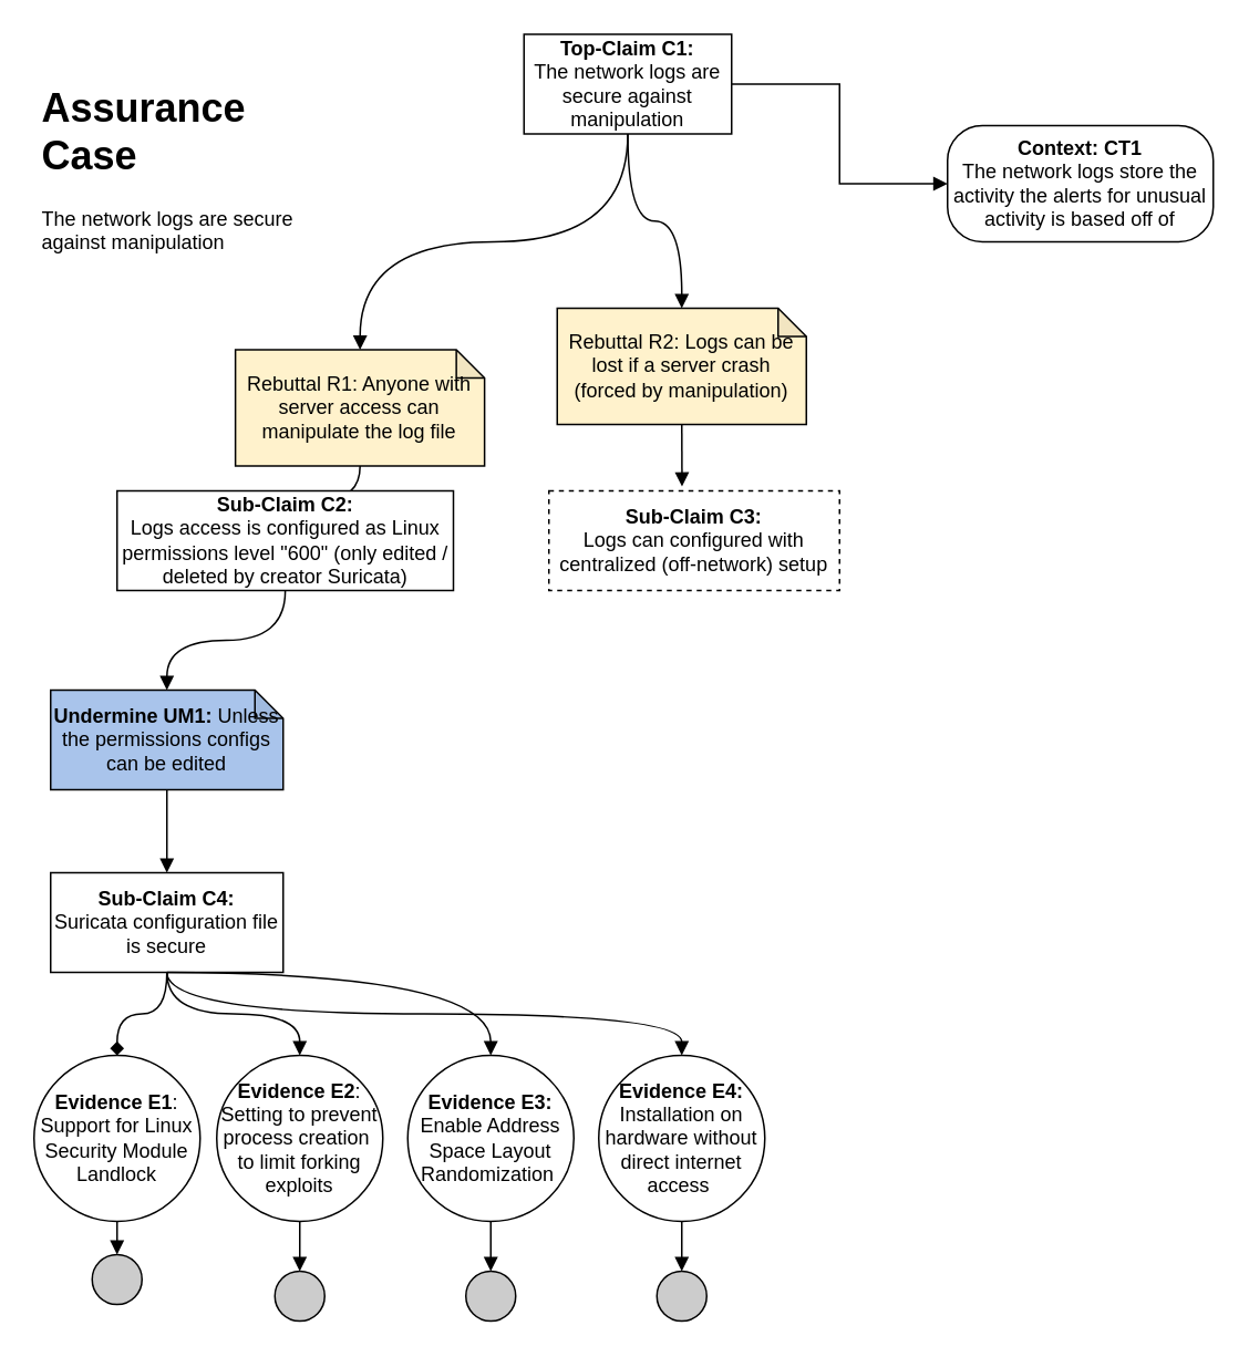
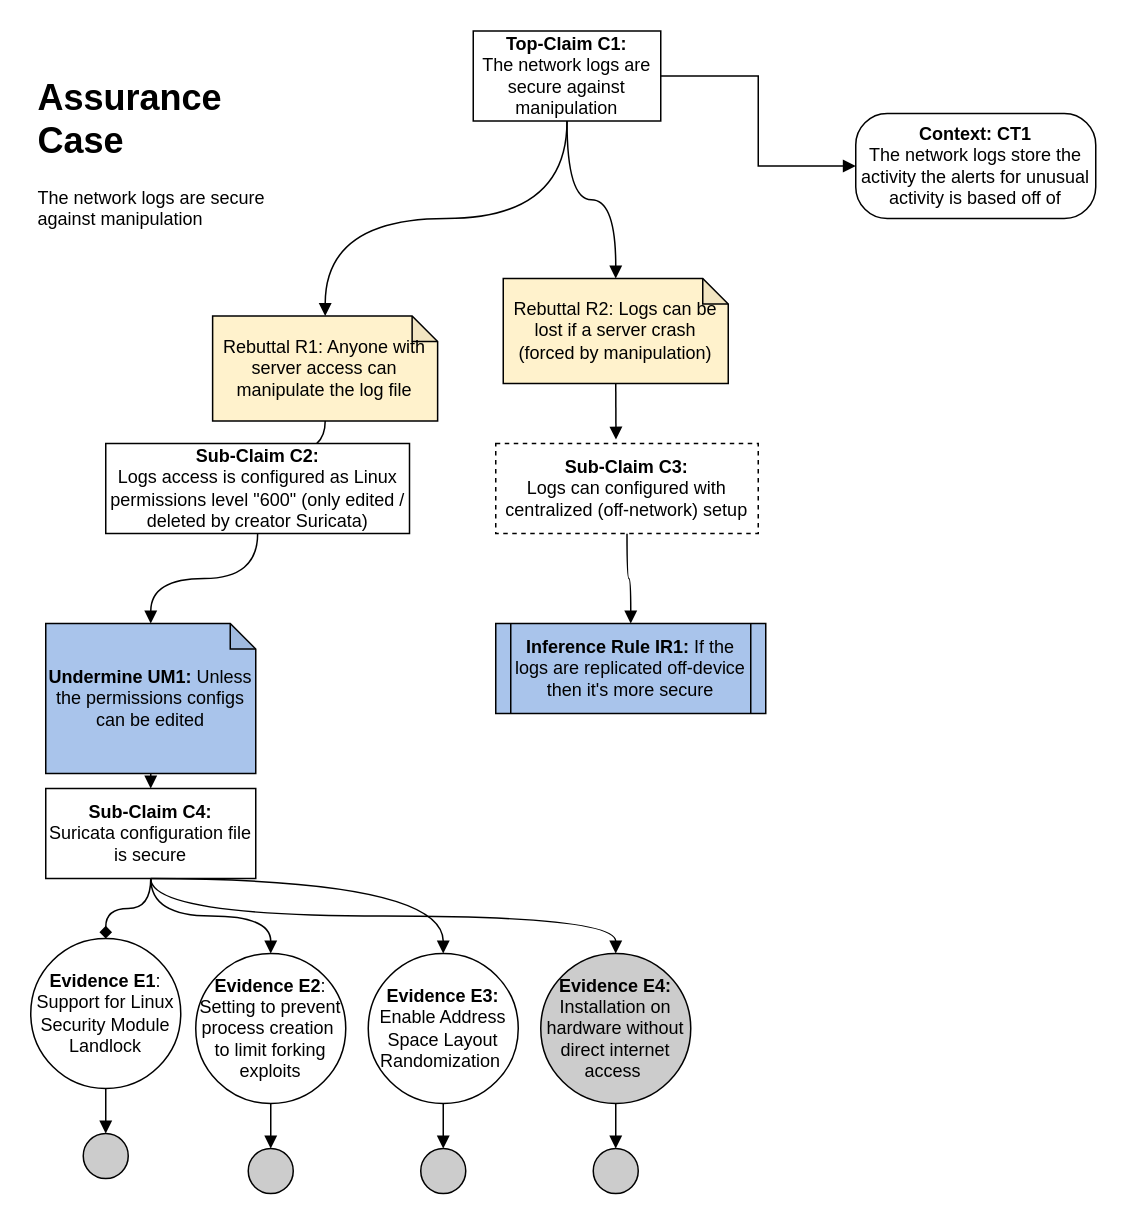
+ <mxCell id="5" style="edgeStyle=orthogonalEdgeStyle;curved=1;rounded=0;orthogonalLoop=1;jettySize=auto;html=1;exitX=0.5;exitY=1;exitDx=0;exitDy=0;endArrow=block;endFill=1;" parent="1" source="22" target="20" edge="1"><mxGeometry relative="1" as="geometry" /></mxCell>
- <mxCell id="19" value="&lt;b&gt;Undermine UM1:&lt;/b&gt; Unless the permissions configs can be edited" style="shape=note;whiteSpace=wrap;html=1;backgroundOutline=1;darkOpacity=0.05;size=17;fillColor=#A9C4EB;" parent="1" vertex="1"><mxGeometry x="30" y="415" width="140" height="60" as="geometry" /></mxCell>
+ <mxCell id="19" value="&lt;b&gt;Undermine UM1:&lt;/b&gt; Unless the permissions configs can be edited" style="shape=note;whiteSpace=wrap;html=1;backgroundOutline=1;darkOpacity=0.05;size=17;fillColor=#A9C4EB;" parent="1" vertex="1"><mxGeometry x="30" y="415" width="140" height="100" as="geometry" /></mxCell>
+ <mxCell id="20" value="&lt;b&gt;Inference Rule IR1: &lt;/b&gt;If the logs are replicated off-device then it's more secure" style="shape=process;whiteSpace=wrap;html=1;backgroundOutline=1;fillColor=#A9C4EB;size=0.056;" parent="1" vertex="1"><mxGeometry x="330" y="415" width="180" height="60" as="geometry" /></mxCell>
- <mxCell id="14" value="&lt;b&gt;Evidence E1&lt;/b&gt;:&lt;div&gt;Support for Linux Security Module Landlock&lt;/div&gt;" style="ellipse;whiteSpace=wrap;html=1;aspect=fixed;fillColor=#ffffff;rounded=0;" parent="1" vertex="1"><mxGeometry x="20" y="635" width="100" height="100" as="geometry" /></mxCell>
+ <mxCell id="14" value="&lt;b&gt;Evidence E1&lt;/b&gt;:&lt;div&gt;Support for Linux Security Module Landlock&lt;/div&gt;" style="ellipse;whiteSpace=wrap;html=1;aspect=fixed;fillColor=#ffffff;rounded=0;" parent="1" vertex="1"><mxGeometry x="20" y="625" width="100" height="100" as="geometry" /></mxCell>
- <mxCell id="26" value="&lt;b&gt;Evidence E4:&lt;/b&gt;&lt;br&gt;Installation on hardware without direct internet access&amp;nbsp;" style="ellipse;whiteSpace=wrap;html=1;aspect=fixed;fillColor=#ffffff;rounded=0;" vertex="1" parent="1"><mxGeometry x="360" y="635" width="100" height="100" as="geometry" /></mxCell>
+ <mxCell id="26" value="&lt;b&gt;Evidence E4:&lt;/b&gt;&lt;br&gt;Installation on hardware without direct internet access&amp;nbsp;" style="ellipse;whiteSpace=wrap;html=1;aspect=fixed;fillColor=#cccccc;rounded=0;" vertex="1" parent="1"><mxGeometry x="360" y="635" width="100" height="100" as="geometry" /></mxCell>
